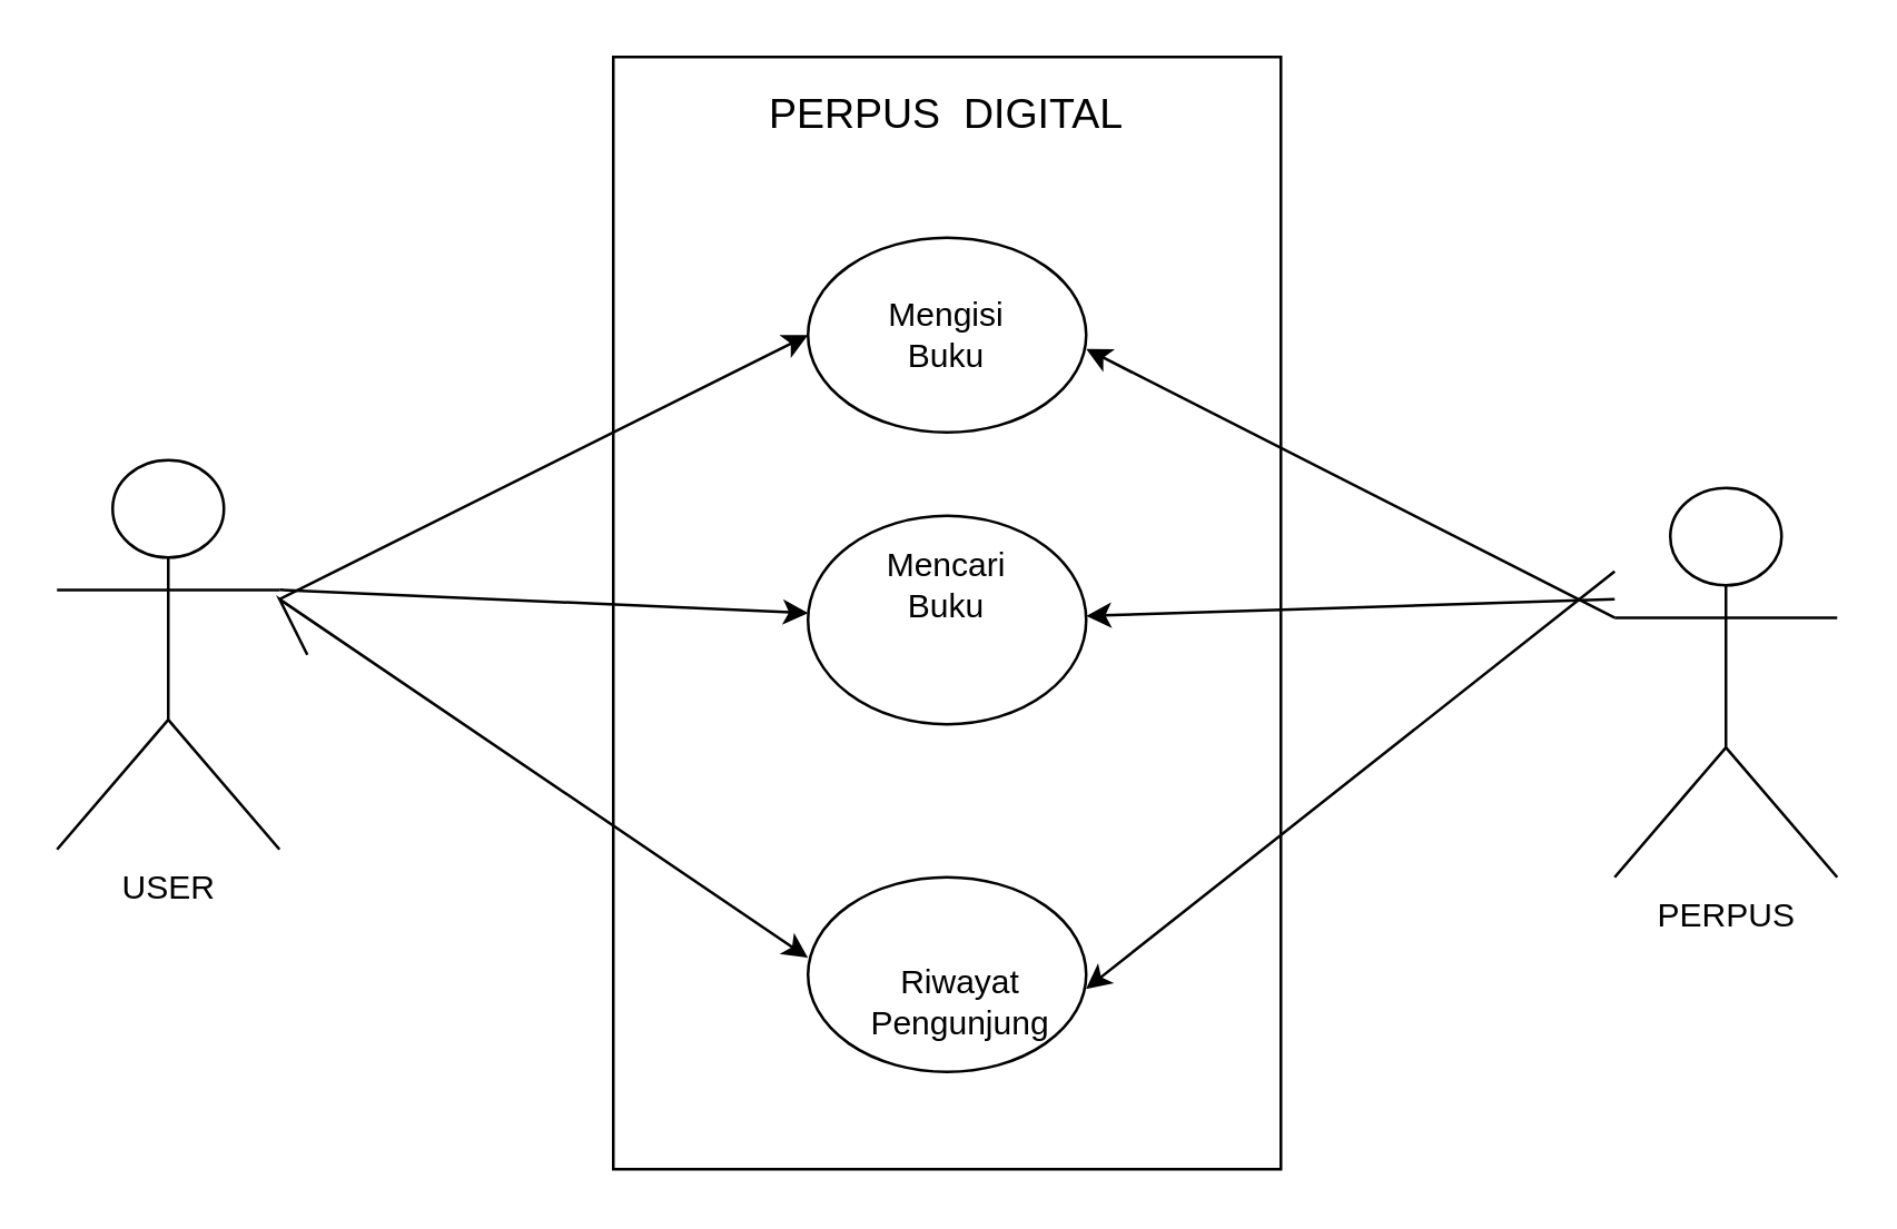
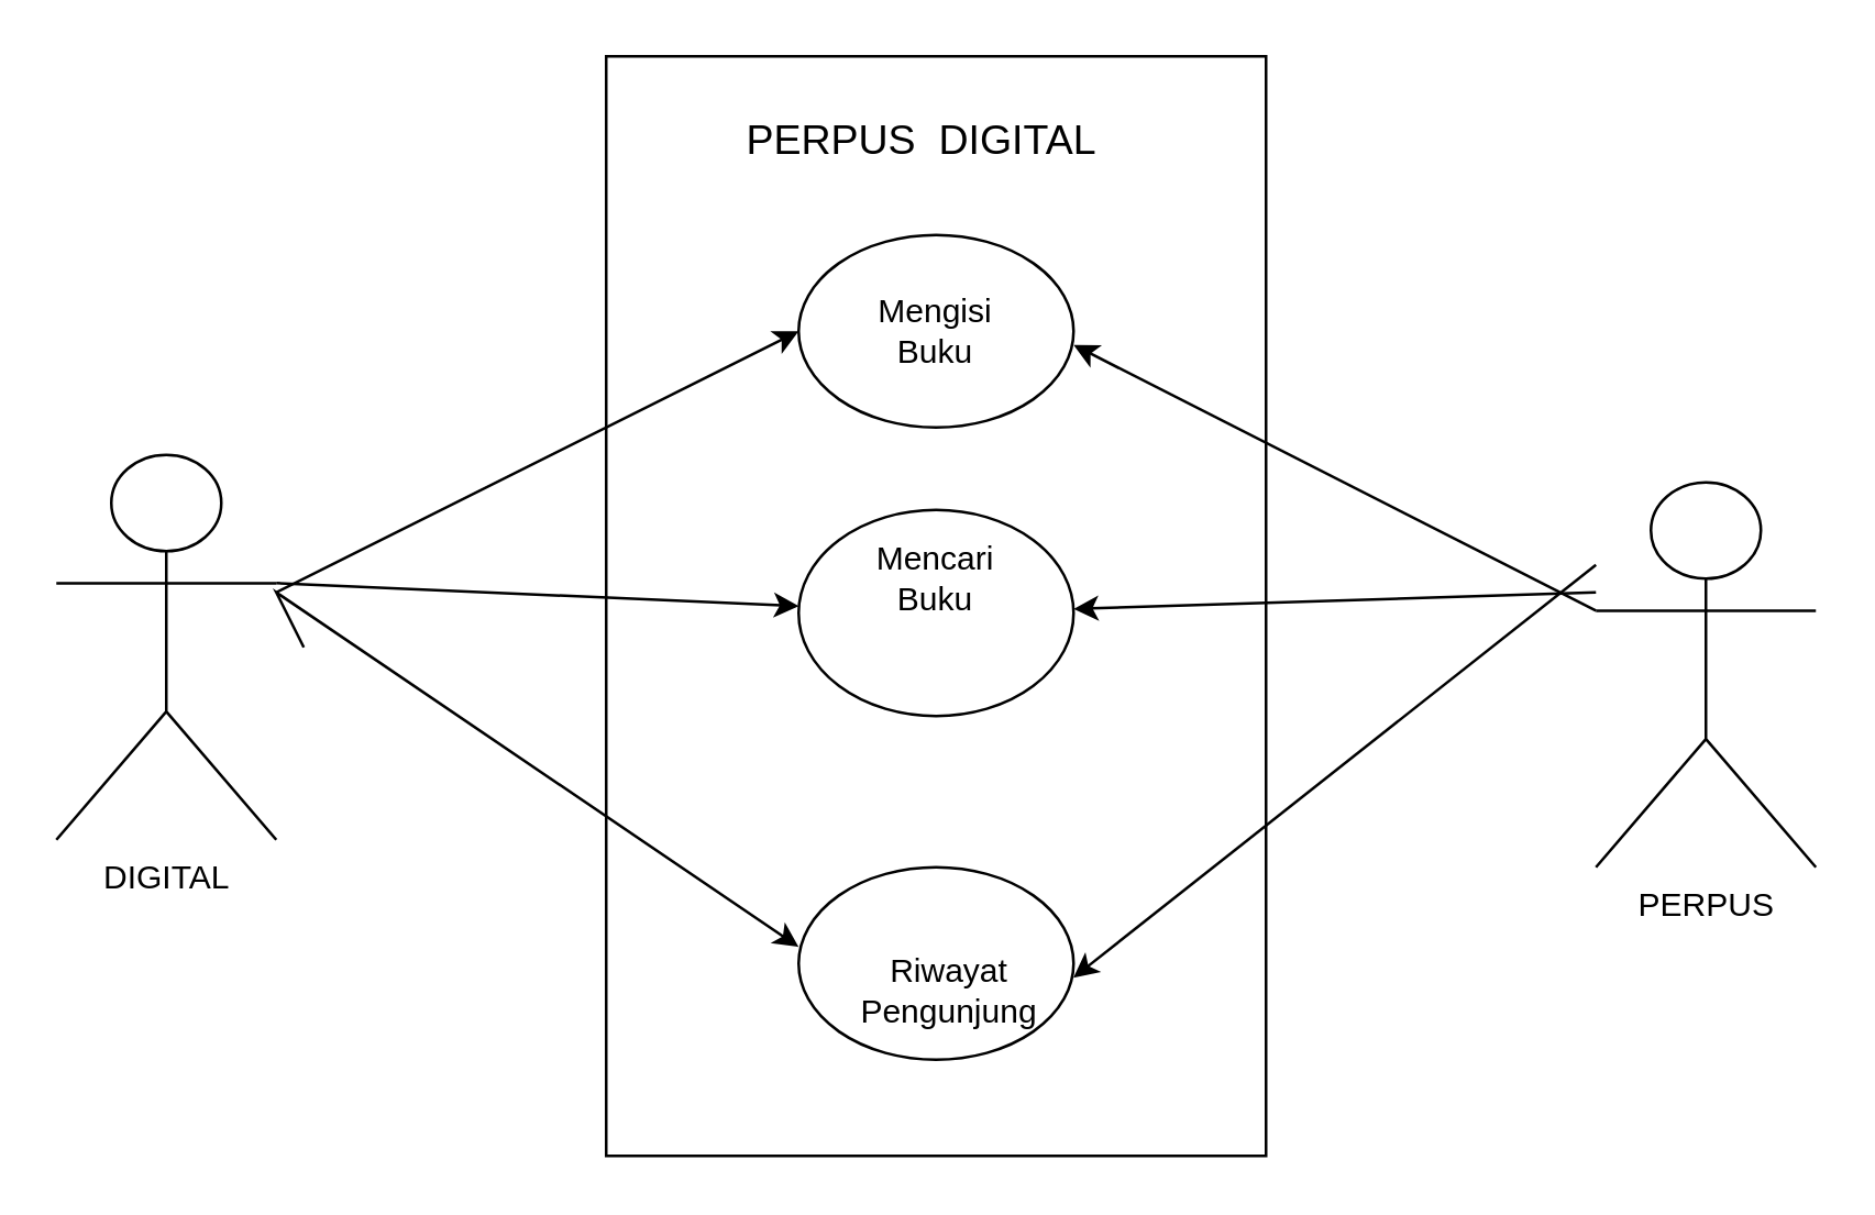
- <mxCell id="3" value="PERPUS&amp;nbsp; DIGITAL" style="text;html=1;strokeColor=none;fillColor=none;align=center;verticalAlign=middle;whiteSpace=wrap;rounded=0;fontSize=15;" vertex="1" parent="1"><mxGeometry x="257" y="25" width="166" height="30" as="geometry" /></mxCell>
+ <mxCell id="3" value="PERPUS&amp;nbsp; DIGITAL" style="text;html=1;strokeColor=none;fillColor=none;align=center;verticalAlign=middle;whiteSpace=wrap;rounded=0;fontSize=15;" vertex="1" parent="1"><mxGeometry x="252" y="35" width="166" height="30" as="geometry" /></mxCell>
- <mxCell id="10" value="USER" style="shape=umlActor;verticalLabelPosition=bottom;verticalAlign=top;html=1;outlineConnect=0;" vertex="1" parent="1"><mxGeometry x="20" y="165" width="80" height="140" as="geometry" /></mxCell>
+ <mxCell id="10" value="DIGITAL" style="shape=umlActor;verticalLabelPosition=bottom;verticalAlign=top;html=1;outlineConnect=0;" vertex="1" parent="1"><mxGeometry x="20" y="165" width="80" height="140" as="geometry" /></mxCell>
